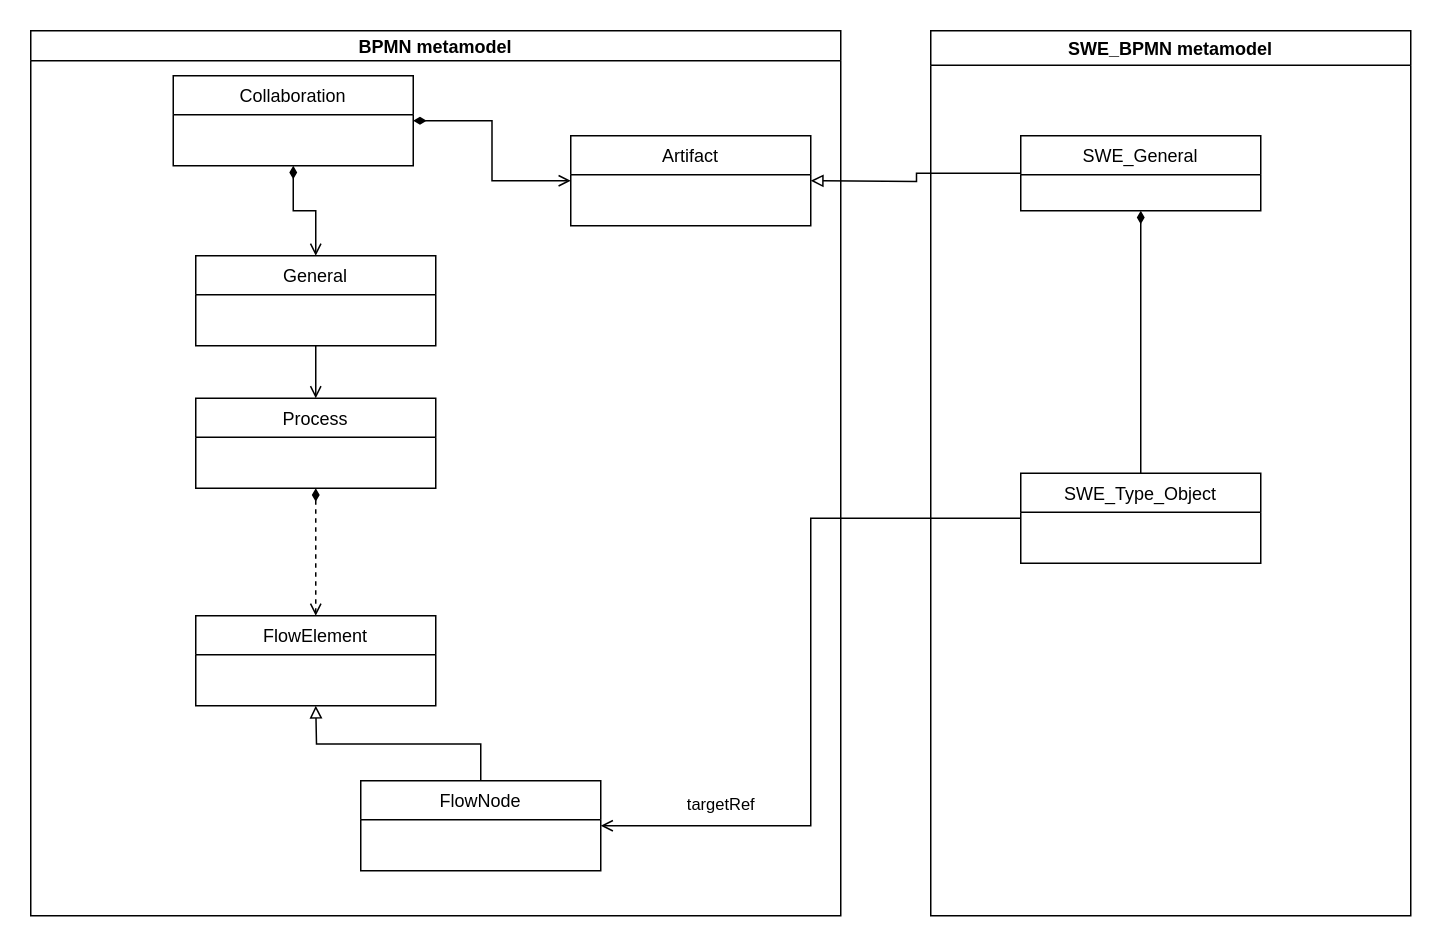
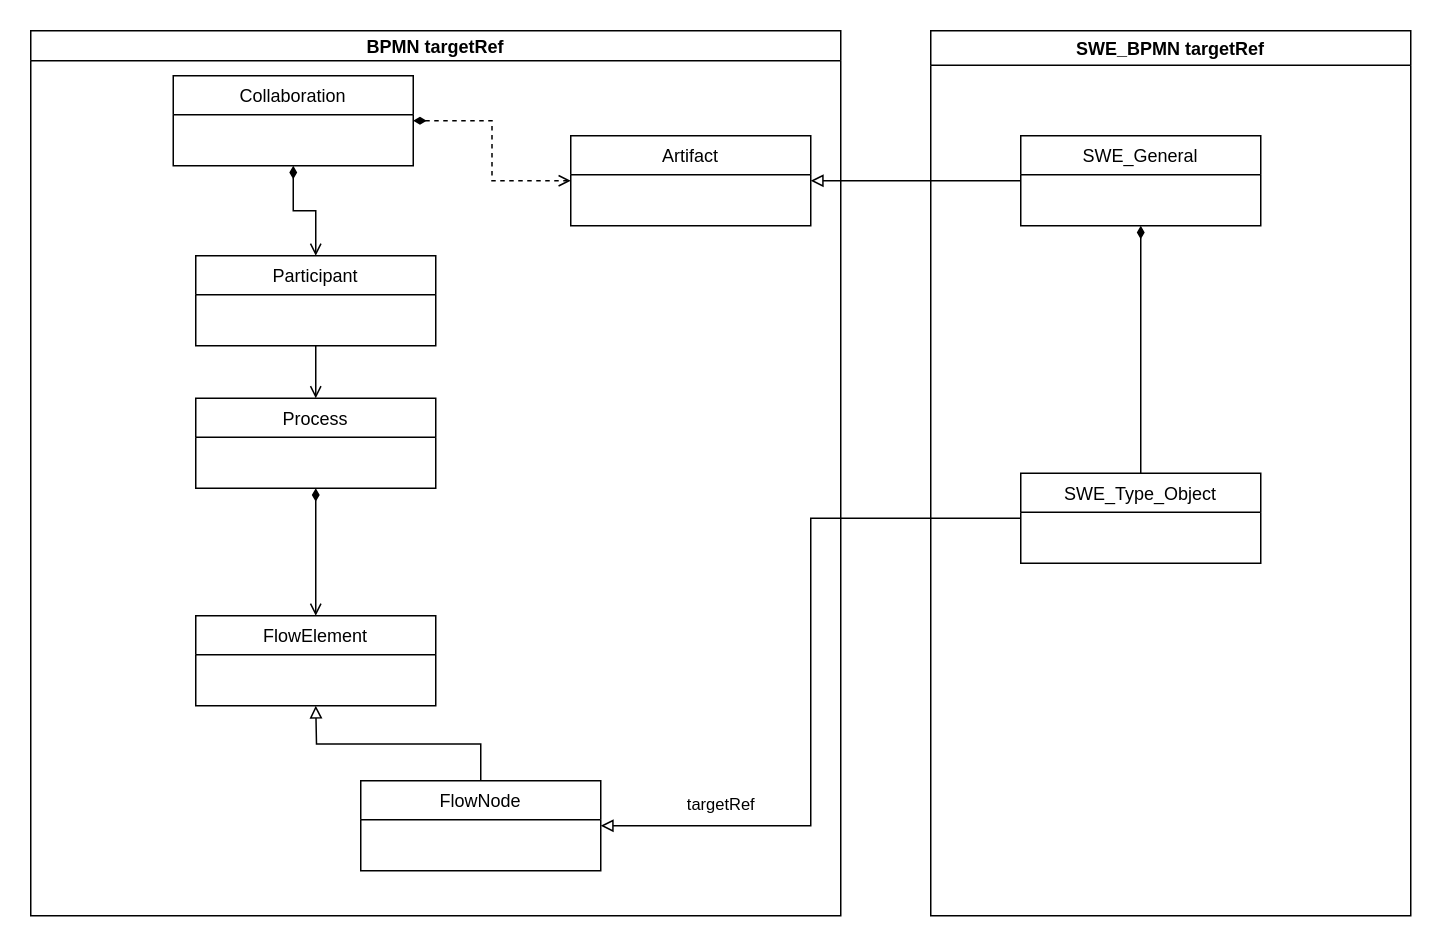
- <mxCell id="13" value="BPMN metamodel" style="swimlane;startSize=20;horizontal=1;containerType=tree;" parent="1" vertex="1"><mxGeometry x="20" y="20" width="540" height="590" as="geometry" /></mxCell>
+ <mxCell id="13" value="BPMN targetRef" style="swimlane;startSize=20;horizontal=1;containerType=tree;" parent="1" vertex="1"><mxGeometry x="20" y="20" width="540" height="590" as="geometry" /></mxCell>
- <mxCell id="14" value="SWE_BPMN metamodel" style="swimlane;" parent="1" vertex="1"><mxGeometry x="620" y="20" width="320" height="590" as="geometry" /></mxCell>
+ <mxCell id="14" value="SWE_BPMN targetRef" style="swimlane;" parent="1" vertex="1"><mxGeometry x="620" y="20" width="320" height="590" as="geometry" /></mxCell>
- <mxCell id="3" style="edgeStyle=orthogonalEdgeStyle;rounded=0;orthogonalLoop=1;jettySize=auto;html=1;exitX=1;exitY=0.5;exitDx=0;exitDy=0;startArrow=diamondThin;startFill=1;endArrow=open;endFill=0;" parent="1" source="4" target="12" edge="1"><mxGeometry relative="1" as="geometry" /></mxCell>
+ <mxCell id="3" style="edgeStyle=orthogonalEdgeStyle;rounded=0;orthogonalLoop=1;jettySize=auto;html=1;exitX=1;exitY=0.5;exitDx=0;exitDy=0;startArrow=diamondThin;startFill=1;endArrow=open;endFill=0;dashed=1;" parent="1" source="4" target="12" edge="1"><mxGeometry relative="1" as="geometry" /></mxCell>
- <mxCell id="16" value="SWE_General" style="swimlane;fontStyle=0;align=center;verticalAlign=top;childLayout=stackLayout;horizontal=1;startSize=26;horizontalStack=0;resizeParent=1;resizeLast=0;collapsible=1;marginBottom=0;rounded=0;shadow=0;strokeWidth=1;" parent="14" vertex="1"><mxGeometry x="60" y="70" width="160" height="50" as="geometry"><mxRectangle x="230" y="140" width="160" height="26" as="alternateBounds" /></mxGeometry></mxCell>
+ <mxCell id="16" value="SWE_General" style="swimlane;fontStyle=0;align=center;verticalAlign=top;childLayout=stackLayout;horizontal=1;startSize=26;horizontalStack=0;resizeParent=1;resizeLast=0;collapsible=1;marginBottom=0;rounded=0;shadow=0;strokeWidth=1;" parent="14" vertex="1"><mxGeometry x="60" y="70" width="160" height="60" as="geometry"><mxRectangle x="230" y="140" width="160" height="26" as="alternateBounds" /></mxGeometry></mxCell>
- <mxCell id="6" value="General" style="swimlane;fontStyle=0;align=center;verticalAlign=top;childLayout=stackLayout;horizontal=1;startSize=26;horizontalStack=0;resizeParent=1;resizeLast=0;collapsible=1;marginBottom=0;rounded=0;shadow=0;strokeWidth=1;" parent="1" vertex="1"><mxGeometry x="130" y="170" width="160" height="60" as="geometry"><mxRectangle x="230" y="140" width="160" height="26" as="alternateBounds" /></mxGeometry></mxCell>
+ <mxCell id="6" value="Participant" style="swimlane;fontStyle=0;align=center;verticalAlign=top;childLayout=stackLayout;horizontal=1;startSize=26;horizontalStack=0;resizeParent=1;resizeLast=0;collapsible=1;marginBottom=0;rounded=0;shadow=0;strokeWidth=1;" parent="1" vertex="1"><mxGeometry x="130" y="170" width="160" height="60" as="geometry"><mxRectangle x="230" y="140" width="160" height="26" as="alternateBounds" /></mxGeometry></mxCell>
- <mxCell id="7" style="edgeStyle=orthogonalEdgeStyle;rounded=0;orthogonalLoop=1;jettySize=auto;html=1;exitX=0.5;exitY=1;exitDx=0;exitDy=0;entryX=0.5;entryY=0;entryDx=0;entryDy=0;startArrow=diamondThin;startFill=1;endArrow=open;endFill=0;dashed=1;" parent="1" source="8" target="9" edge="1"><mxGeometry relative="1" as="geometry" /></mxCell>
+ <mxCell id="7" style="edgeStyle=orthogonalEdgeStyle;rounded=0;orthogonalLoop=1;jettySize=auto;html=1;exitX=0.5;exitY=1;exitDx=0;exitDy=0;entryX=0.5;entryY=0;entryDx=0;entryDy=0;startArrow=diamondThin;startFill=1;endArrow=open;endFill=0;" parent="1" source="8" target="9" edge="1"><mxGeometry relative="1" as="geometry" /></mxCell>
- <mxCell id="19" style="edgeStyle=orthogonalEdgeStyle;rounded=0;orthogonalLoop=1;jettySize=auto;html=1;exitX=0;exitY=0.5;exitDx=0;exitDy=0;entryX=1;entryY=0.5;entryDx=0;entryDy=0;startArrow=none;startFill=0;endArrow=open;endFill=0;" parent="1" source="17" target="11" edge="1"><mxGeometry relative="1" as="geometry" /></mxCell>
+ <mxCell id="19" style="edgeStyle=orthogonalEdgeStyle;rounded=0;orthogonalLoop=1;jettySize=auto;html=1;exitX=0;exitY=0.5;exitDx=0;exitDy=0;entryX=1;entryY=0.5;entryDx=0;entryDy=0;startArrow=none;startFill=0;endArrow=block;endFill=0;" parent="1" source="17" target="11" edge="1"><mxGeometry relative="1" as="geometry" /></mxCell>
